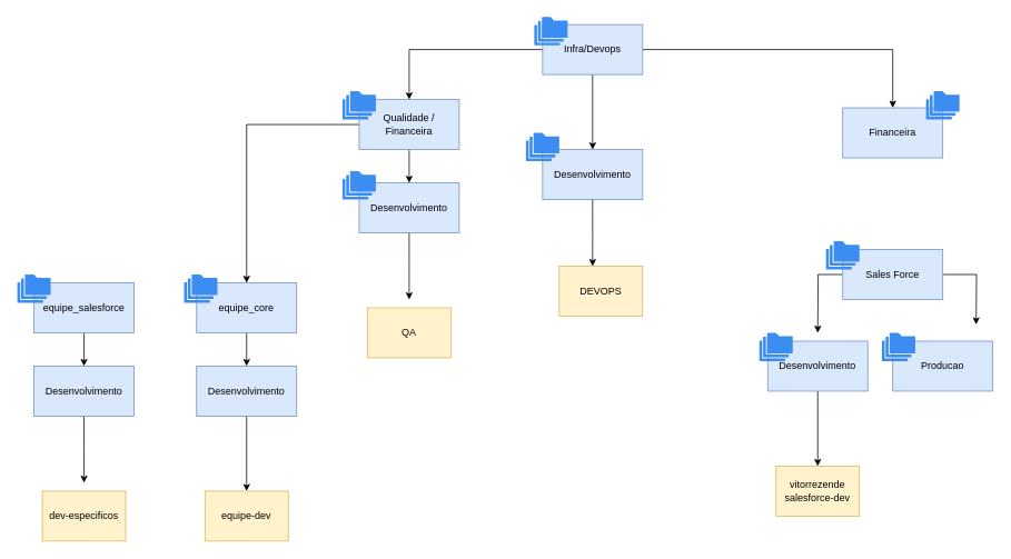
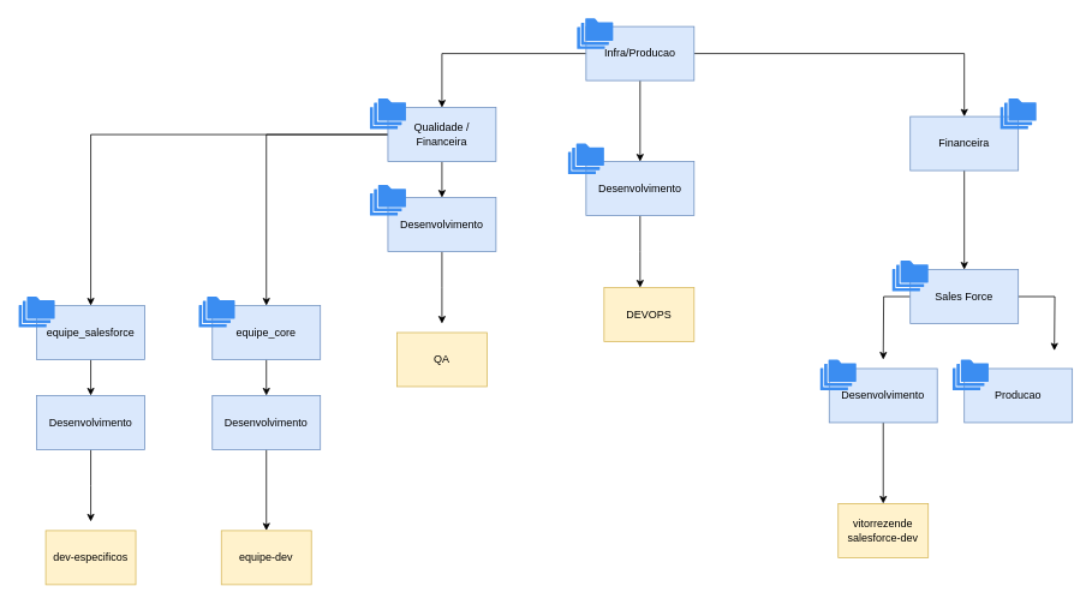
- <mxCell id="5" value="Infra/Devops" style="whiteSpace=wrap;html=1;fillColor=#dae8fc;strokeColor=#6c8ebf;rounded=0;" parent="1" vertex="1"><mxGeometry x="650" y="29" width="120" height="60" as="geometry" /></mxCell>
+ <mxCell id="5" value="Infra/Producao" style="whiteSpace=wrap;html=1;fillColor=#dae8fc;strokeColor=#6c8ebf;rounded=0;" parent="1" vertex="1"><mxGeometry x="650" y="29" width="120" height="60" as="geometry" /></mxCell>
+ <mxCell id="14" style="edgeStyle=orthogonalEdgeStyle;rounded=0;orthogonalLoop=1;jettySize=auto;html=1;entryX=0.5;entryY=0;entryDx=0;entryDy=0;" edge="1" parent="1" source="15" target="38"><mxGeometry relative="1" as="geometry" /></mxCell>
+ <mxCell id="6" style="edgeStyle=orthogonalEdgeStyle;rounded=0;orthogonalLoop=1;jettySize=auto;html=1;entryX=0.5;entryY=0;entryDx=0;entryDy=0;" parent="1" source="7" target="26" edge="1"><mxGeometry relative="1" as="geometry" /></mxCell>
